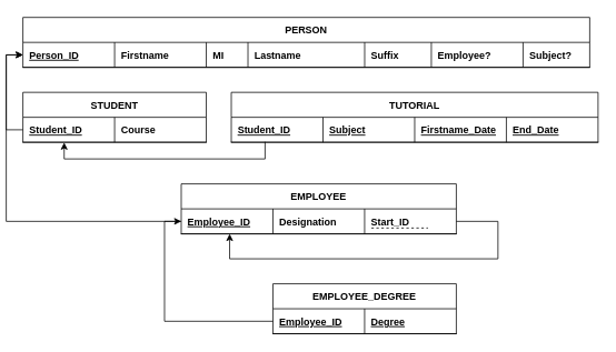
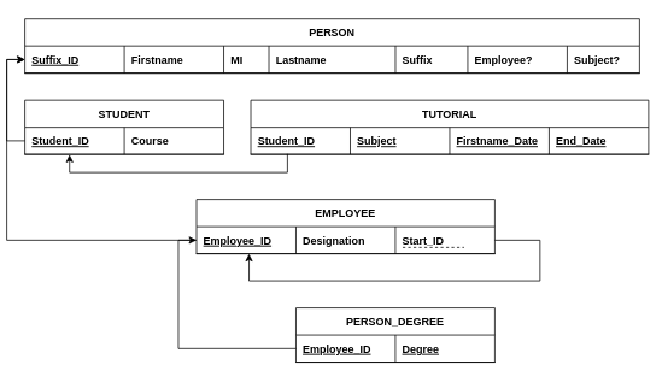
- <mxCell id="4" value="Person_ID" style="shape=partialRectangle;connectable=0;fillColor=none;top=0;left=0;bottom=0;right=0;align=left;spacingLeft=6;fontStyle=5;overflow=hidden;" parent="3" vertex="1"><mxGeometry width="110" height="30" as="geometry"><mxRectangle width="110" height="30" as="alternateBounds" /></mxGeometry></mxCell>
+ <mxCell id="4" value="Suffix_ID" style="shape=partialRectangle;connectable=0;fillColor=none;top=0;left=0;bottom=0;right=0;align=left;spacingLeft=6;fontStyle=5;overflow=hidden;" parent="3" vertex="1"><mxGeometry width="110" height="30" as="geometry"><mxRectangle width="110" height="30" as="alternateBounds" /></mxGeometry></mxCell>
- <mxCell id="22" value="EMPLOYEE_DEGREE" style="shape=table;startSize=30;container=1;collapsible=1;childLayout=tableLayout;fixedRows=1;rowLines=0;fontStyle=1;align=center;resizeLast=1;" vertex="1" parent="1"><mxGeometry x="319.94" y="340" width="220" height="60" as="geometry" /></mxCell>
+ <mxCell id="22" value="PERSON_DEGREE" style="shape=table;startSize=30;container=1;collapsible=1;childLayout=tableLayout;fixedRows=1;rowLines=0;fontStyle=1;align=center;resizeLast=1;" vertex="1" parent="1"><mxGeometry x="319.94" y="340" width="220" height="60" as="geometry" /></mxCell>
